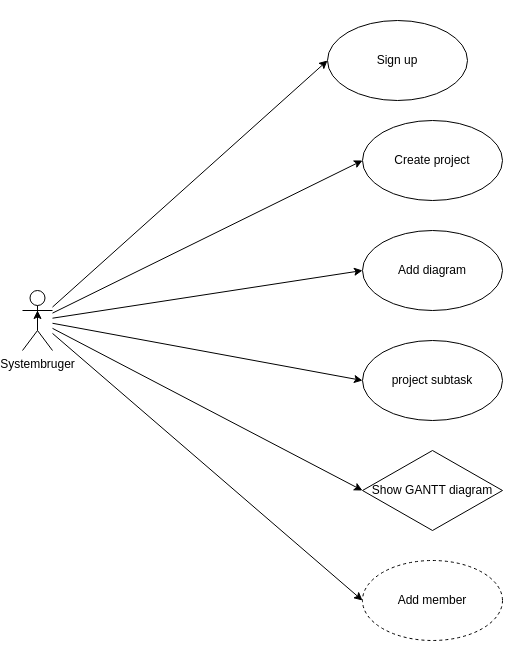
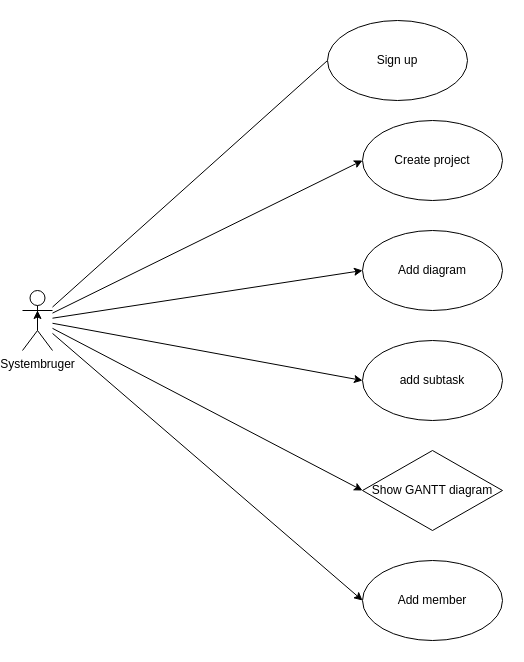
- <mxCell id="2" style="rounded=0;orthogonalLoop=1;jettySize=auto;html=1;entryX=0;entryY=0.5;entryDx=0;entryDy=0;" edge="1" parent="1" source="8" target="9"><mxGeometry relative="1" as="geometry" /></mxCell>
+ <mxCell id="2" style="rounded=0;orthogonalLoop=1;jettySize=auto;html=1;entryX=0;entryY=0.5;entryDx=0;entryDy=0;endArrow=none;" edge="1" parent="1" source="8" target="9"><mxGeometry relative="1" as="geometry" /></mxCell>
- <mxCell id="12" value="project subtask" style="ellipse;whiteSpace=wrap;html=1;" vertex="1" parent="1"><mxGeometry x="360" y="340" width="140" height="80" as="geometry" /></mxCell>
+ <mxCell id="12" value="add subtask" style="ellipse;whiteSpace=wrap;html=1;" vertex="1" parent="1"><mxGeometry x="360" y="340" width="140" height="80" as="geometry" /></mxCell>
- <mxCell id="13" value="Add member" style="ellipse;whiteSpace=wrap;html=1;dashed=1;" vertex="1" parent="1"><mxGeometry x="360" y="560" width="140" height="80" as="geometry" /></mxCell>
+ <mxCell id="13" value="Add member" style="ellipse;whiteSpace=wrap;html=1;" vertex="1" parent="1"><mxGeometry x="360" y="560" width="140" height="80" as="geometry" /></mxCell>
